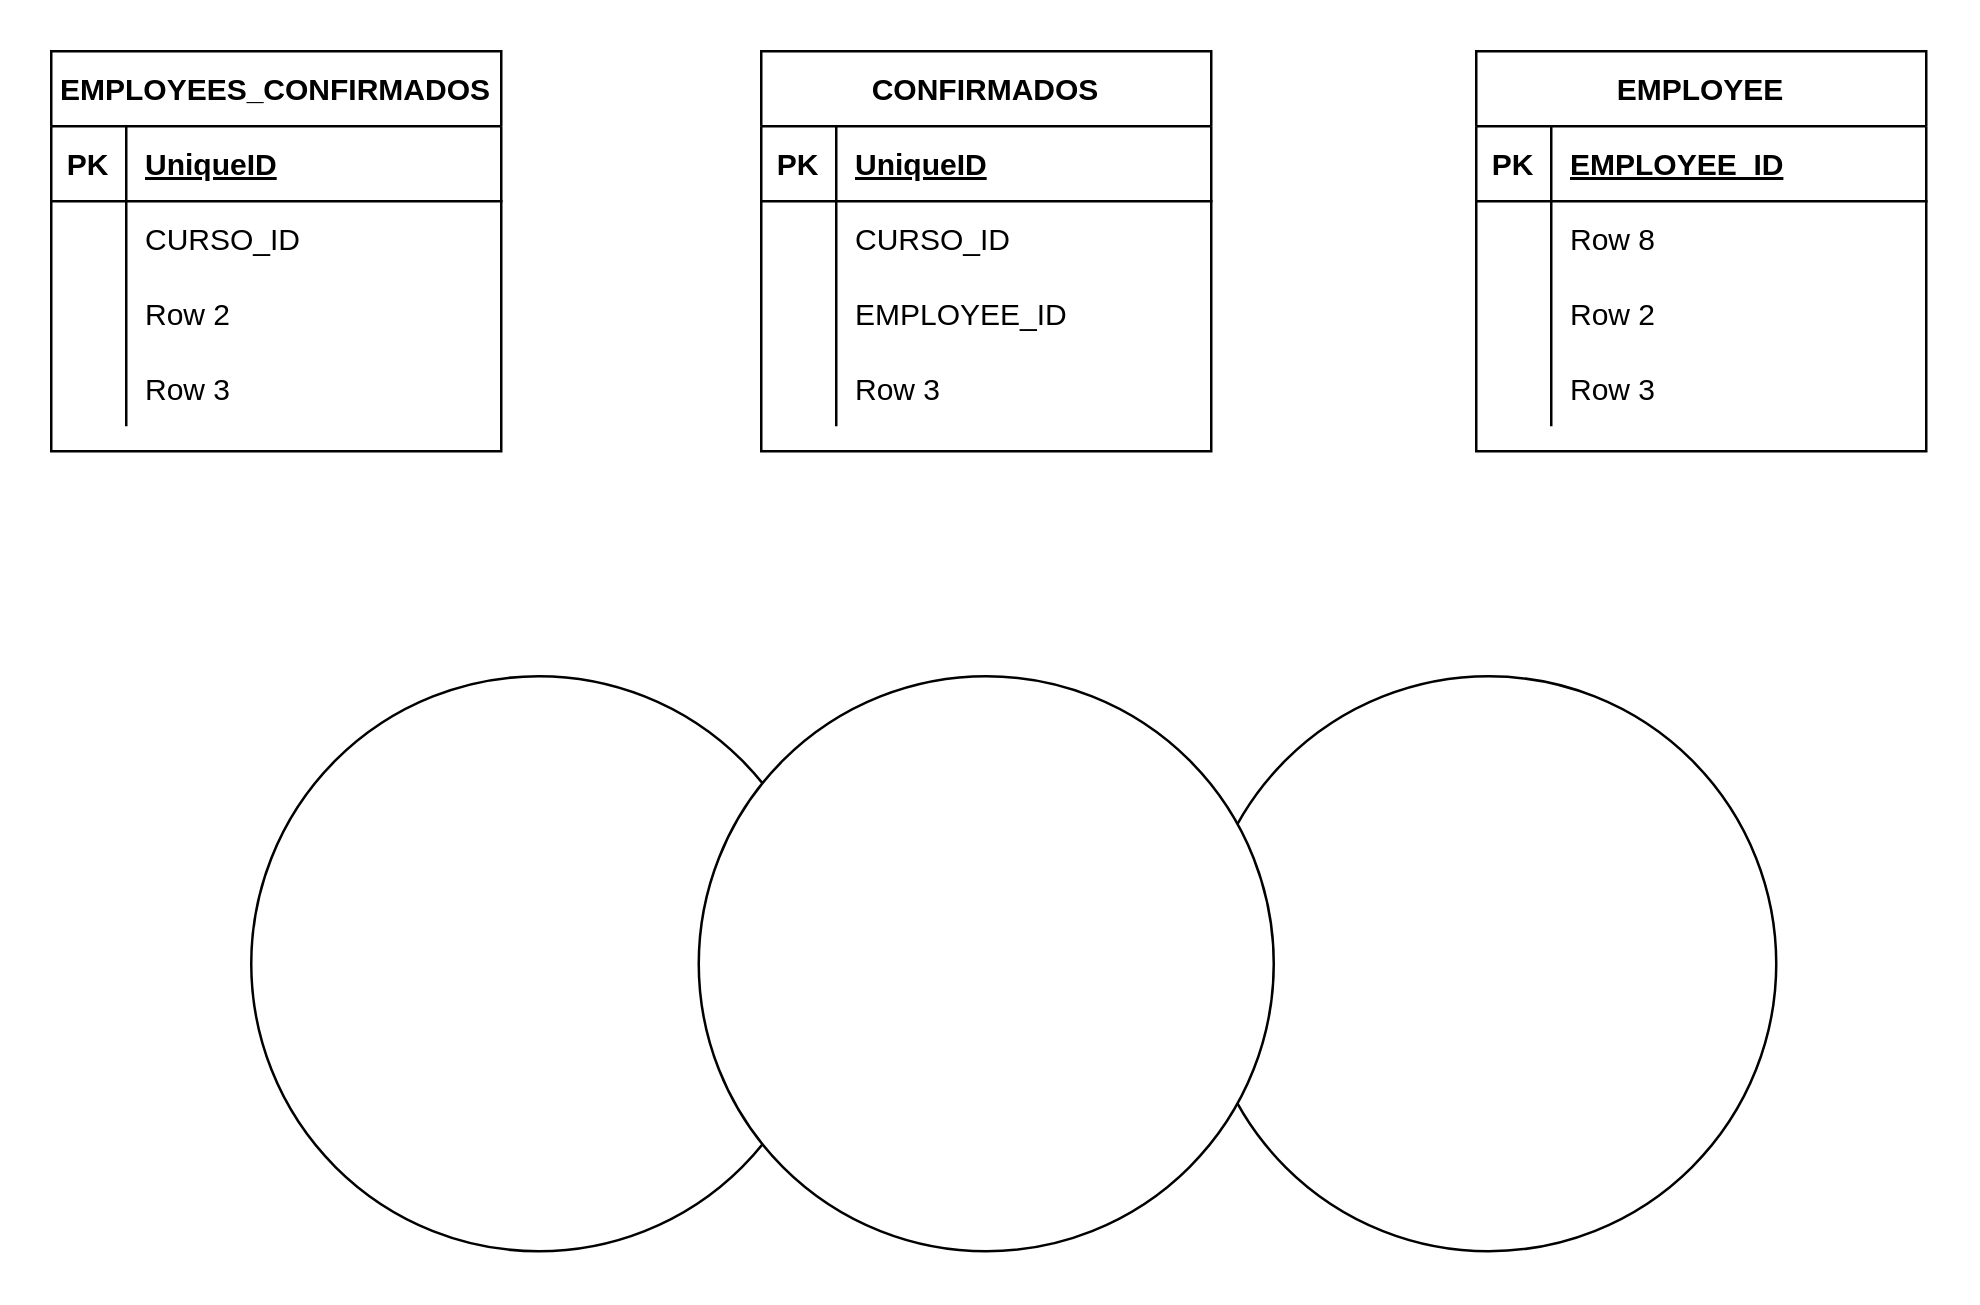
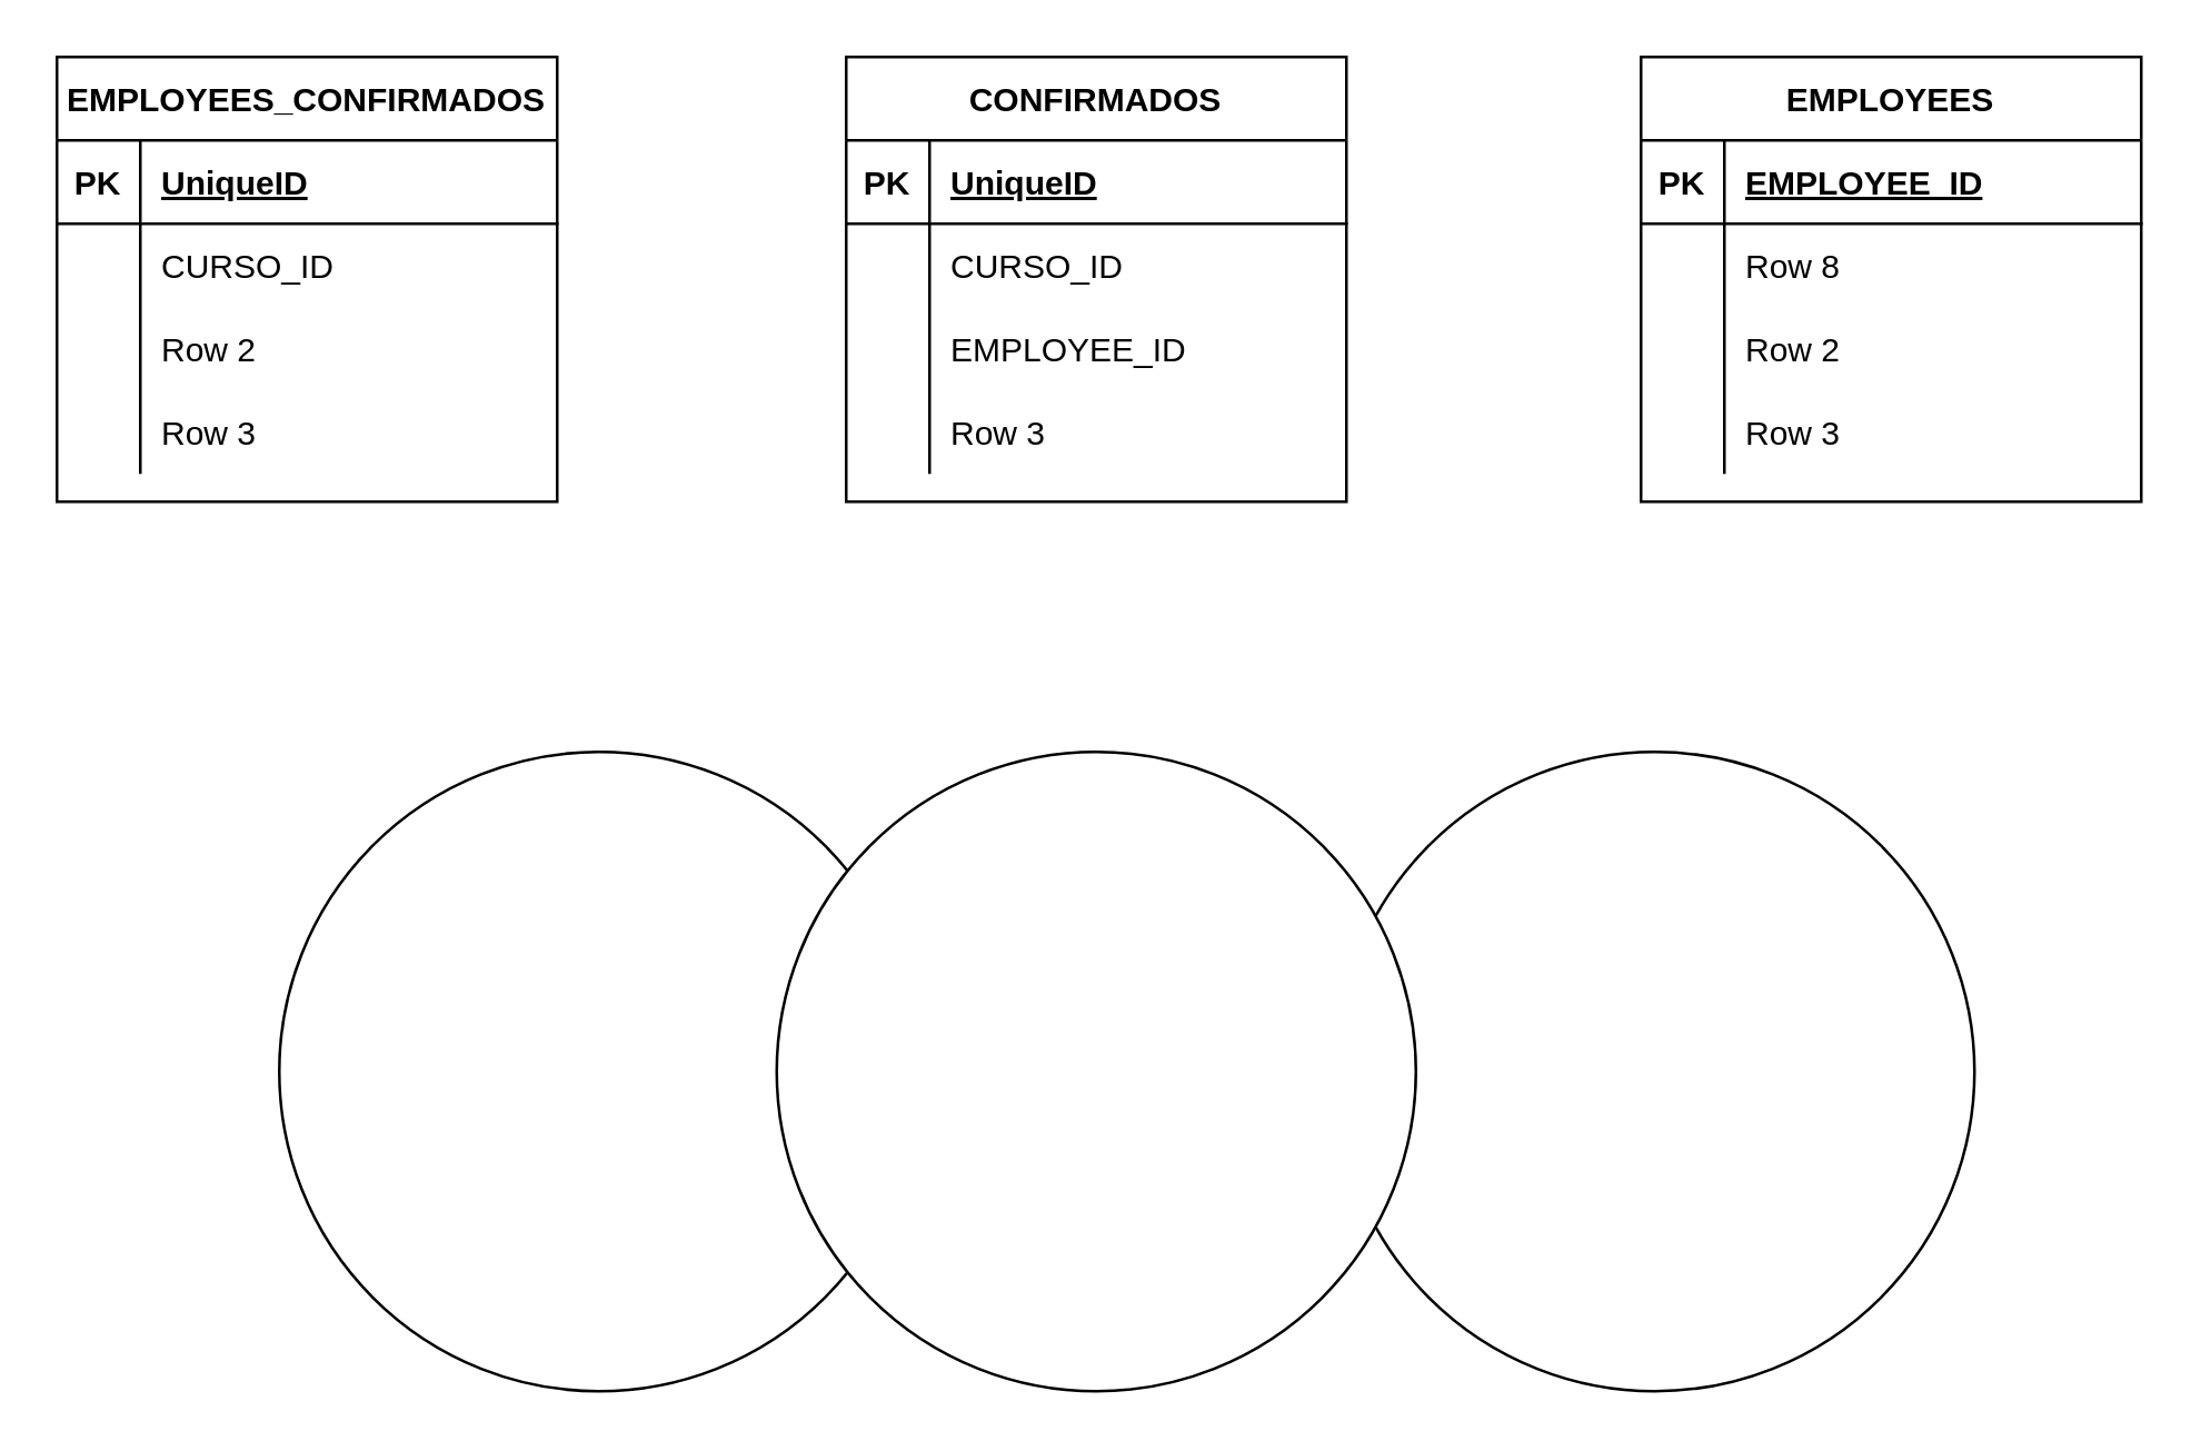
- <mxCell id="28" value="EMPLOYEE" style="shape=table;startSize=30;container=1;collapsible=1;childLayout=tableLayout;fixedRows=1;rowLines=0;fontStyle=1;align=center;resizeLast=1;" vertex="1" parent="1"><mxGeometry x="590" y="20" width="180" height="160" as="geometry" /></mxCell>
+ <mxCell id="28" value="EMPLOYEES" style="shape=table;startSize=30;container=1;collapsible=1;childLayout=tableLayout;fixedRows=1;rowLines=0;fontStyle=1;align=center;resizeLast=1;" vertex="1" parent="1"><mxGeometry x="590" y="20" width="180" height="160" as="geometry" /></mxCell>
